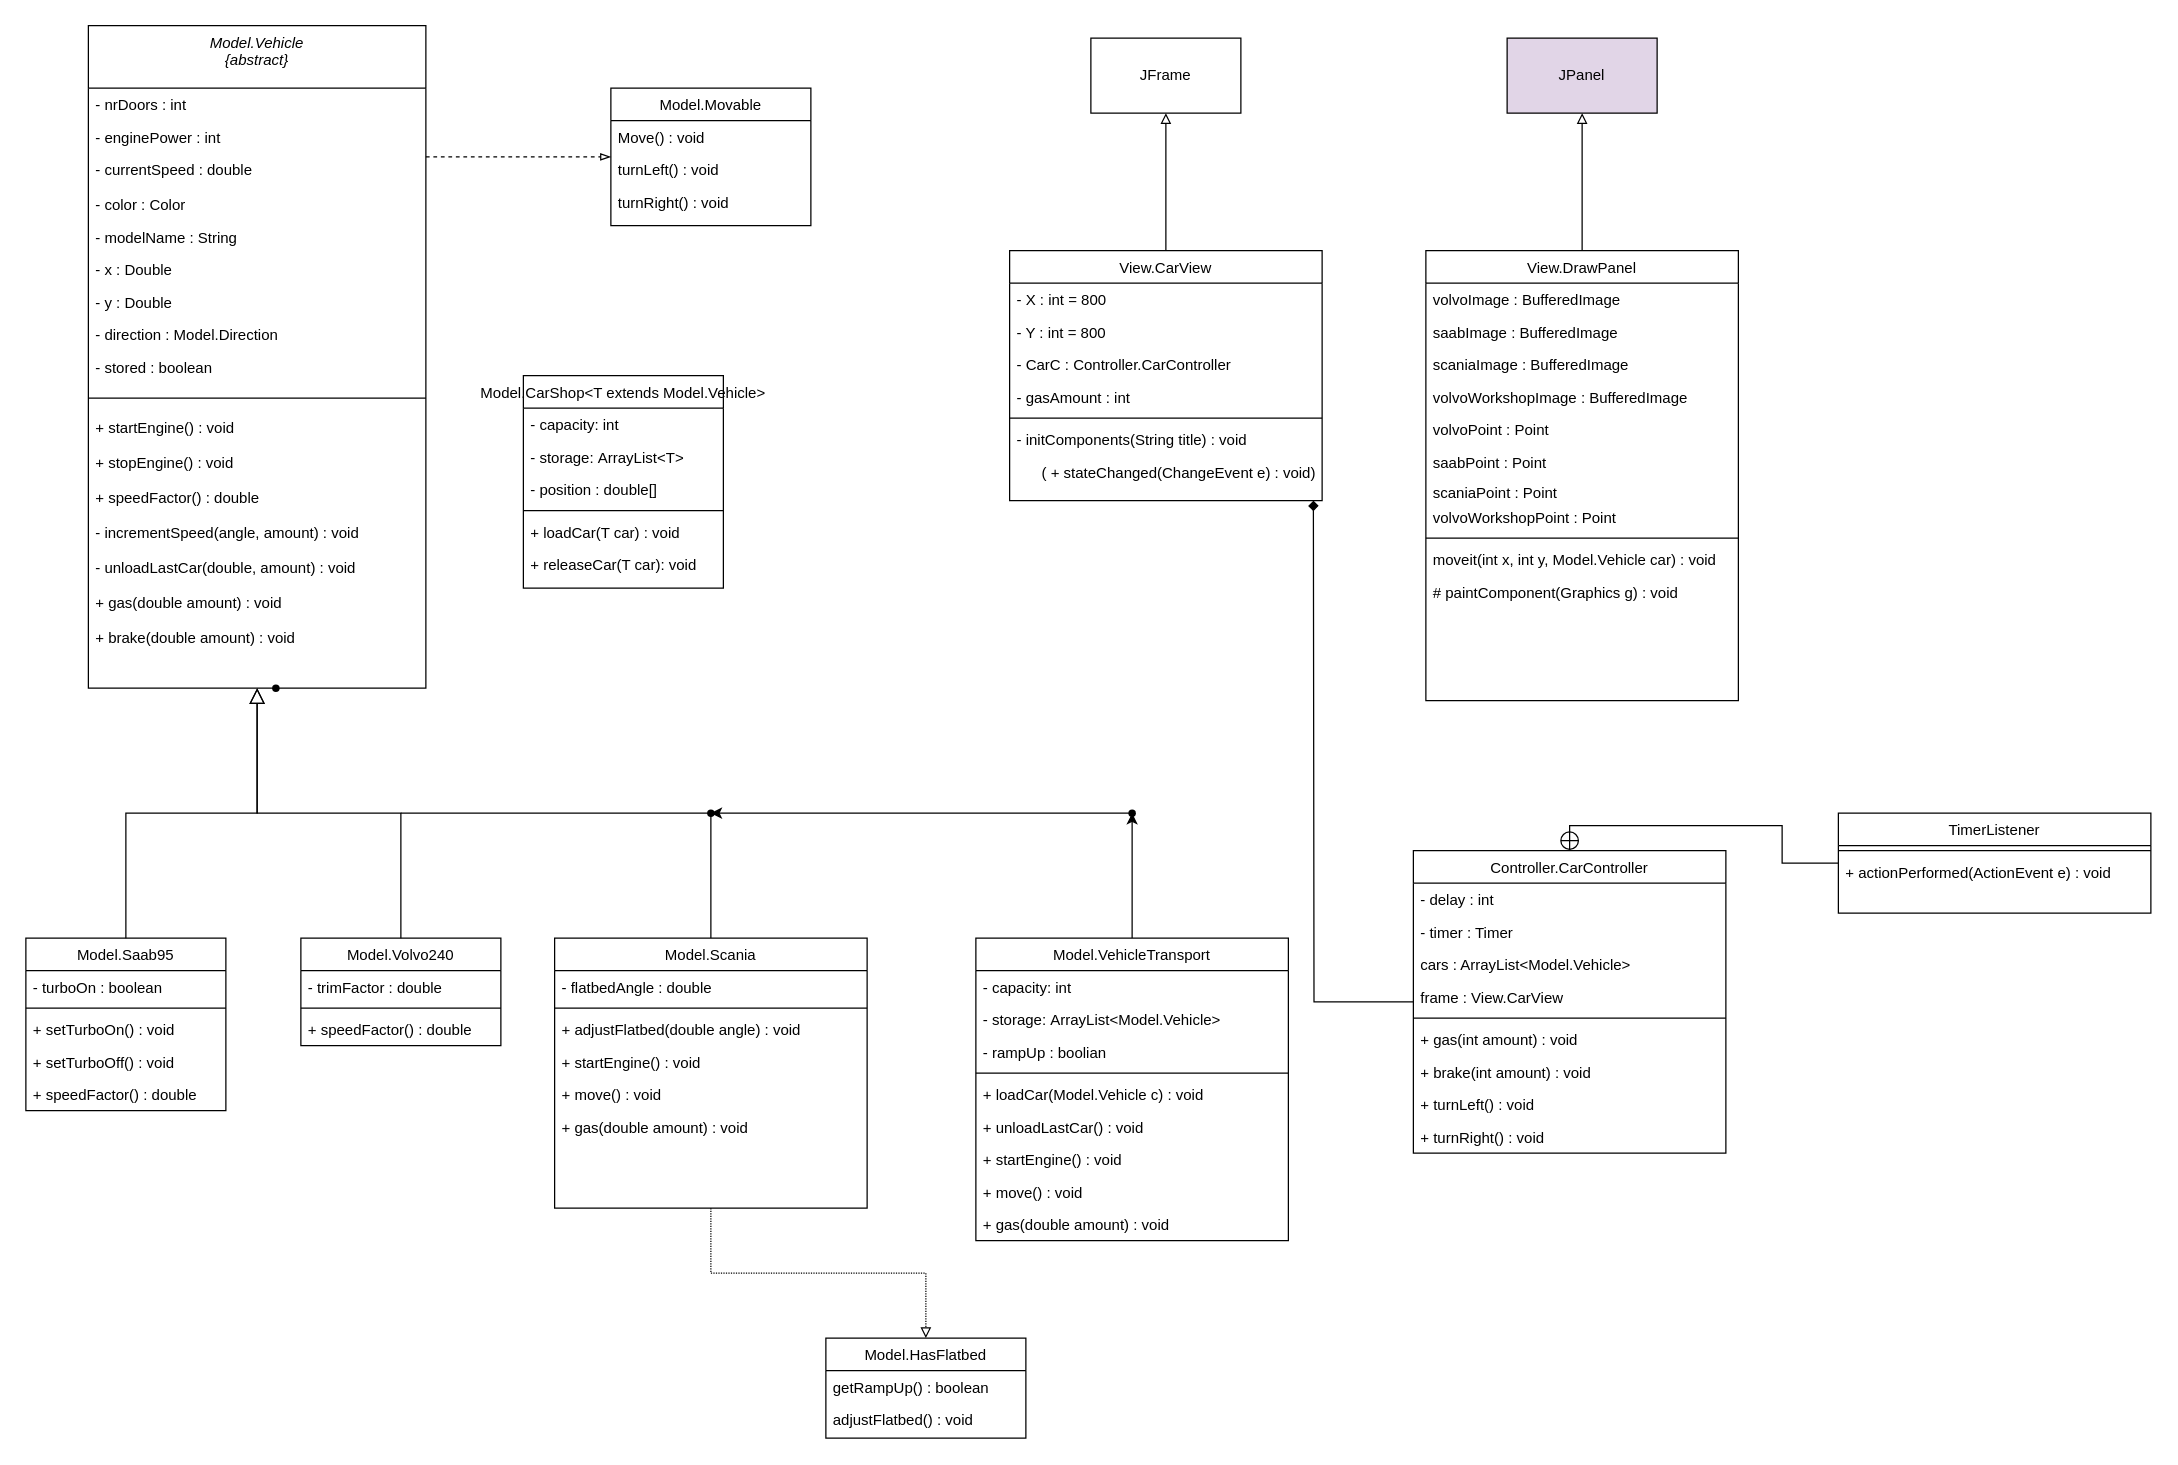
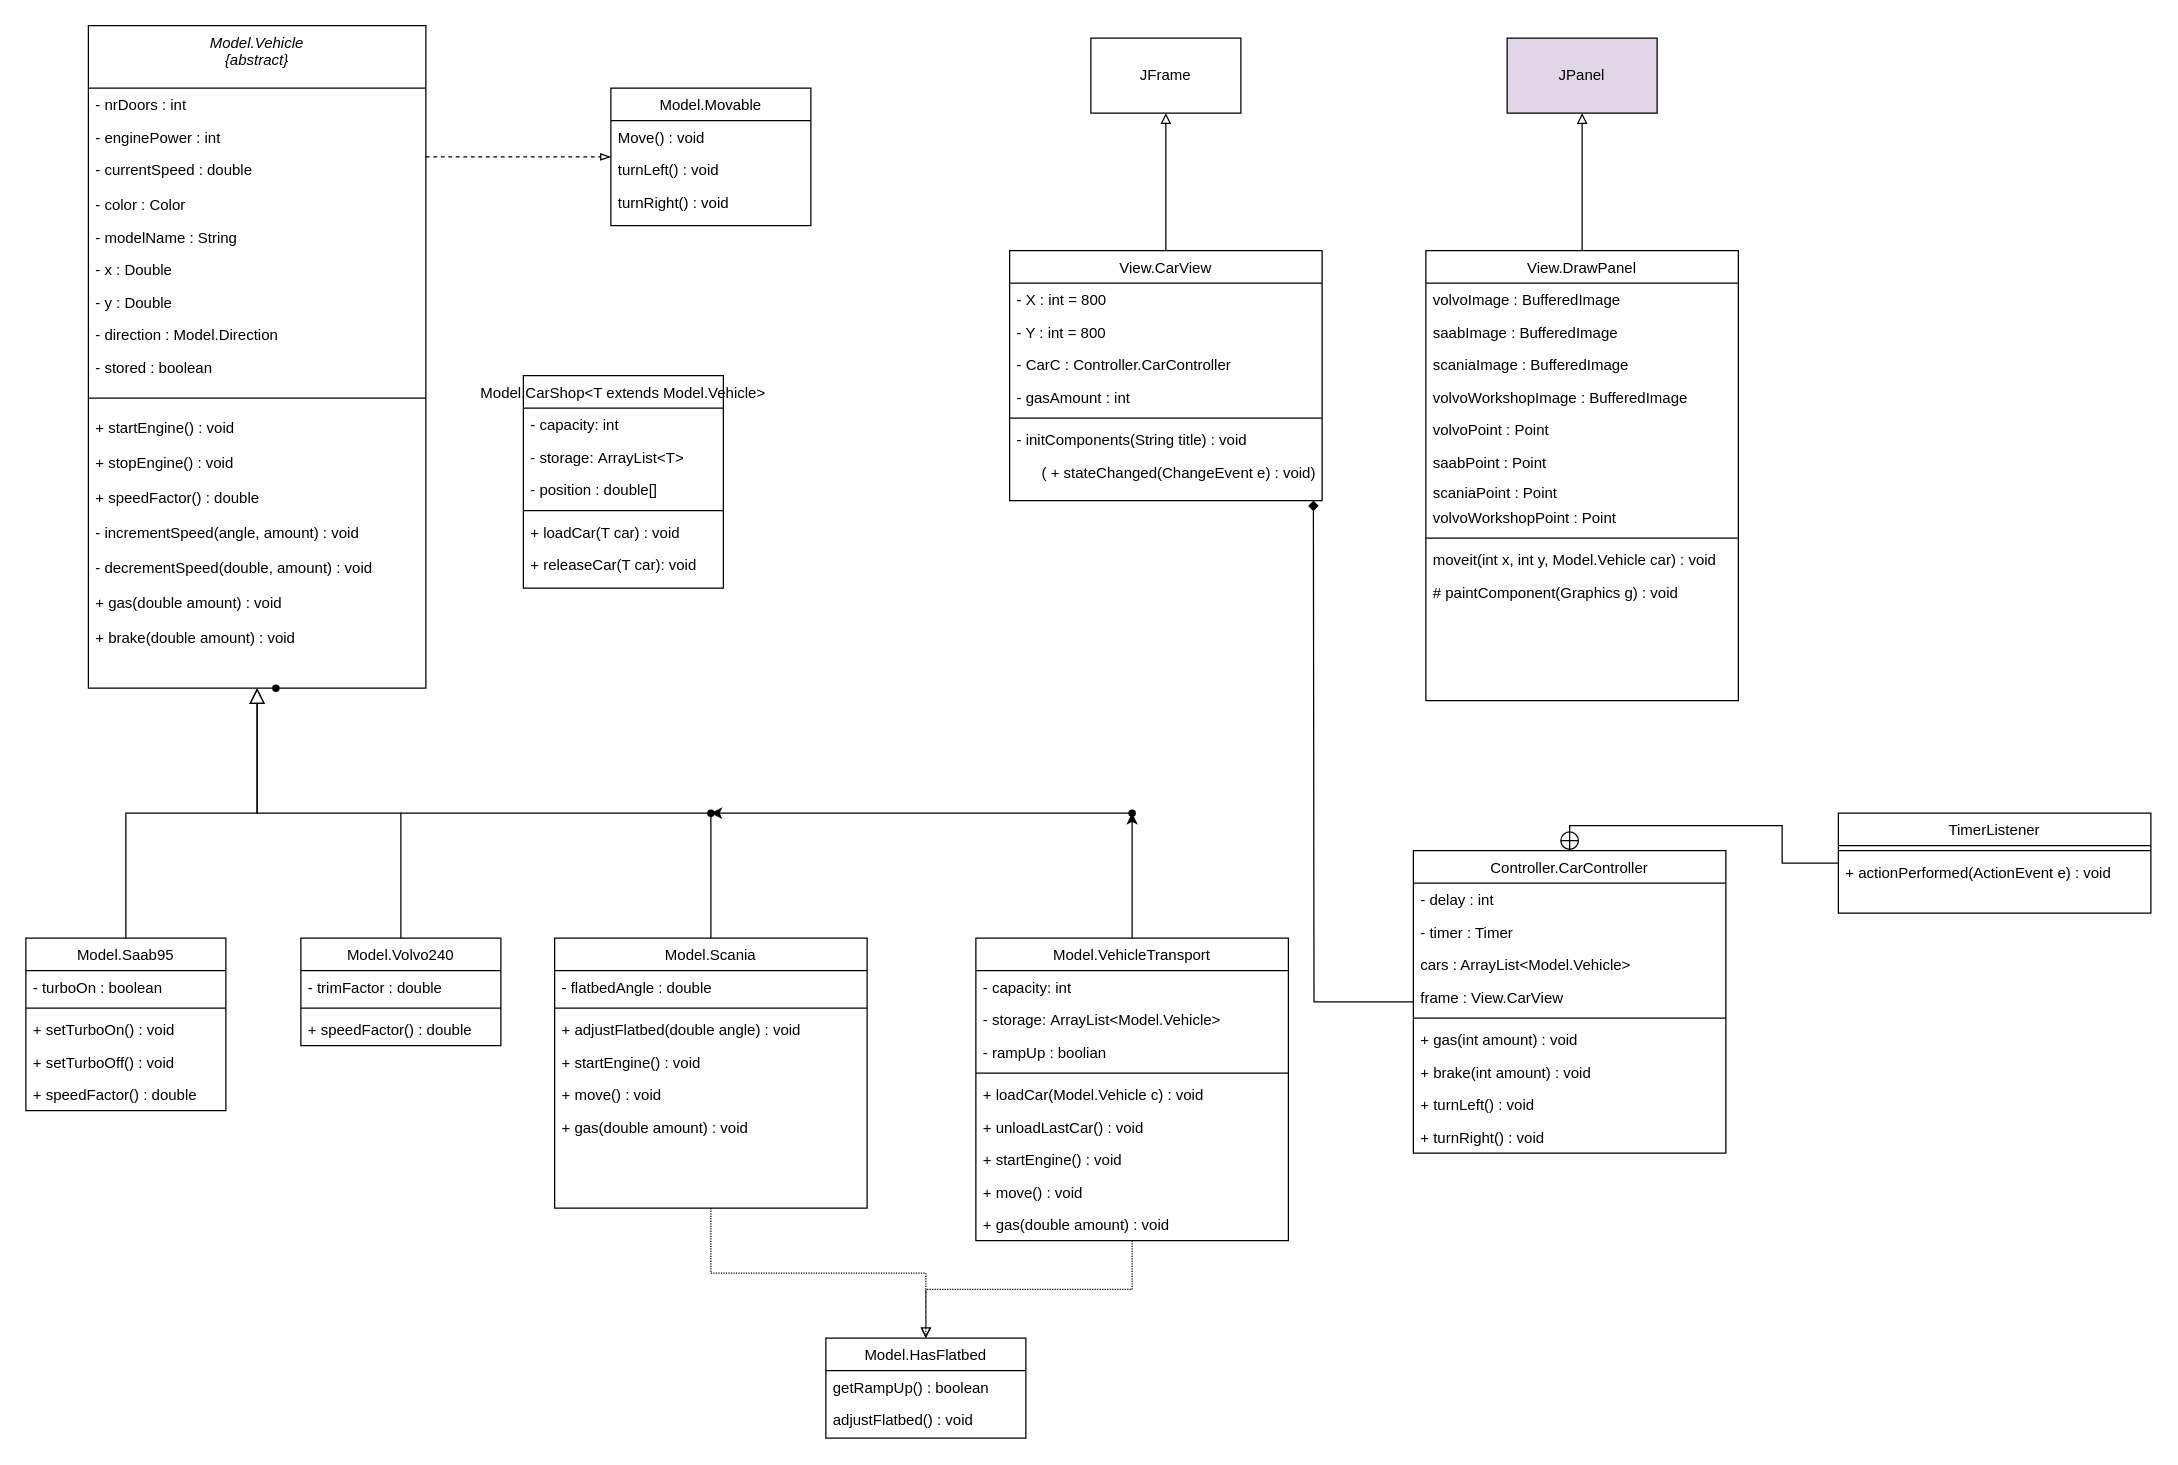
- <mxCell id="17" value="- unloadLastCar(double, amount) : void" style="text;align=left;verticalAlign=top;spacingLeft=4;spacingRight=4;overflow=hidden;rotatable=0;points=[[0,0.5],[1,0.5]];portConstraint=eastwest;" parent="2" vertex="1"><mxGeometry y="420" width="270" height="28" as="geometry" /></mxCell>
+ <mxCell id="17" value="- decrementSpeed(double, amount) : void" style="text;align=left;verticalAlign=top;spacingLeft=4;spacingRight=4;overflow=hidden;rotatable=0;points=[[0,0.5],[1,0.5]];portConstraint=eastwest;" parent="2" vertex="1"><mxGeometry y="420" width="270" height="28" as="geometry" /></mxCell>
+ <mxCell id="53" style="edgeStyle=orthogonalEdgeStyle;rounded=0;orthogonalLoop=1;jettySize=auto;html=1;entryX=0.5;entryY=0;entryDx=0;entryDy=0;dashed=1;dashPattern=1 1;endArrow=block;endFill=0;" parent="1" source="54" target="68" edge="1"><mxGeometry relative="1" as="geometry" /></mxCell>
- <mxCell id="38" style="edgeStyle=orthogonalEdgeStyle;rounded=0;orthogonalLoop=1;jettySize=auto;html=1;entryX=0.5;entryY=0;entryDx=0;entryDy=0;dashed=1;dashPattern=1 1;endArrow=block;endFill=0;" parent="1" source="39" target="68" edge="1"><mxGeometry relative="1" as="geometry" /></mxCell>
+ <mxCell id="38" style="edgeStyle=orthogonalEdgeStyle;rounded=0;orthogonalLoop=1;jettySize=auto;html=1;entryX=0.5;entryY=0;entryDx=0;entryDy=0;dashed=1;dashPattern=1 1;endArrow=open;endFill=0;" parent="1" source="39" target="68" edge="1"><mxGeometry relative="1" as="geometry" /></mxCell>
